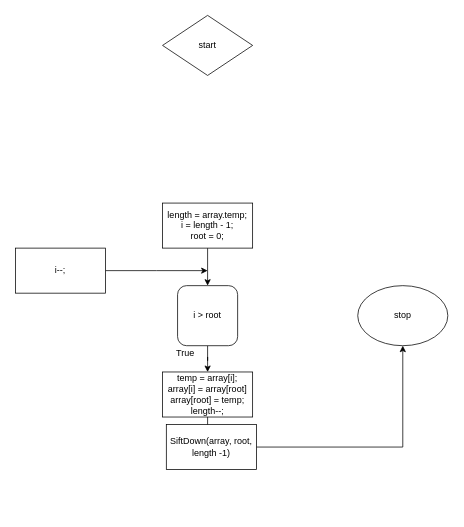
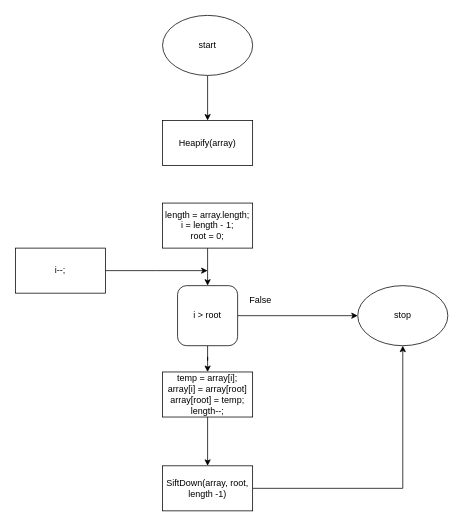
- <mxCell id="3" value="start" style="rhombus;whiteSpace=wrap;html=1;" vertex="1" parent="1"><mxGeometry x="216" y="20" width="120" height="80" as="geometry" /></mxCell>
+ <mxCell id="3" value="start" style="ellipse;whiteSpace=wrap;html=1;" vertex="1" parent="1"><mxGeometry x="216" y="20" width="120" height="80" as="geometry" /></mxCell>
+ <mxCell id="2" value="" style="edgeStyle=orthogonalEdgeStyle;rounded=0;orthogonalLoop=1;jettySize=auto;html=1;" edge="1" parent="1" source="3" target="5"><mxGeometry relative="1" as="geometry" /></mxCell>
+ <mxCell id="5" value="Heapify(array)" style="rounded=0;whiteSpace=wrap;html=1;" vertex="1" parent="1"><mxGeometry x="216" y="160" width="120" height="60" as="geometry" /></mxCell>
- <mxCell id="7" value="length = array.temp;&lt;br&gt;i = length - 1;&lt;br&gt;root = 0;" style="rounded=0;whiteSpace=wrap;html=1;" vertex="1" parent="1"><mxGeometry x="216" y="270" width="120" height="60" as="geometry" /></mxCell>
+ <mxCell id="7" value="length = array.length;&lt;br&gt;i = length - 1;&lt;br&gt;root = 0;" style="rounded=0;whiteSpace=wrap;html=1;" vertex="1" parent="1"><mxGeometry x="216" y="270" width="120" height="60" as="geometry" /></mxCell>
+ <mxCell id="18" value="False" style="text;html=1;align=center;verticalAlign=middle;resizable=0;points=[];autosize=1;" vertex="1" parent="1"><mxGeometry x="326" y="390" width="40" height="20" as="geometry" /></mxCell>
+ <mxCell id="9" style="edgeStyle=orthogonalEdgeStyle;rounded=0;orthogonalLoop=1;jettySize=auto;html=1;" edge="1" parent="1" source="10" target="4"><mxGeometry relative="1" as="geometry" /></mxCell>
- <mxCell id="17" value="True" style="text;html=1;align=center;verticalAlign=middle;resizable=0;points=[];autosize=1;" vertex="1" parent="1"><mxGeometry x="226" y="460" width="40" height="20" as="geometry" /></mxCell>
- <mxCell id="14" value="SiftDown(array, root, length -1)" style="rounded=0;whiteSpace=wrap;html=1;" vertex="1" parent="1"><mxGeometry x="221" y="565" width="120" height="60" as="geometry" /></mxCell>
+ <mxCell id="14" value="SiftDown(array, root, length -1)" style="rounded=0;whiteSpace=wrap;html=1;" vertex="1" parent="1"><mxGeometry x="216" y="620" width="120" height="60" as="geometry" /></mxCell>
